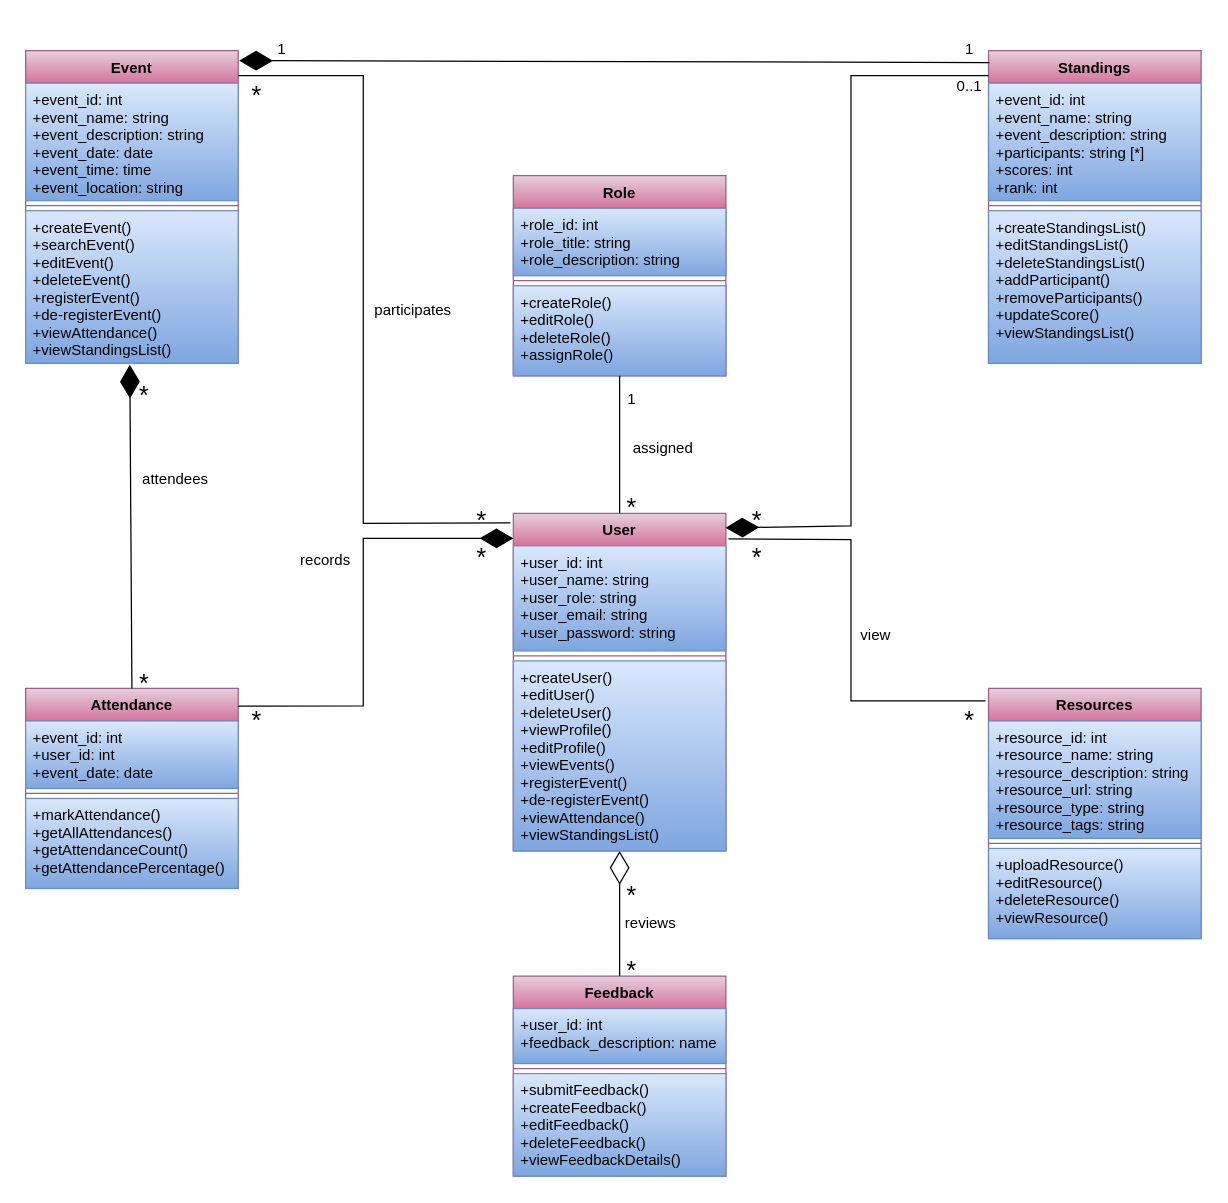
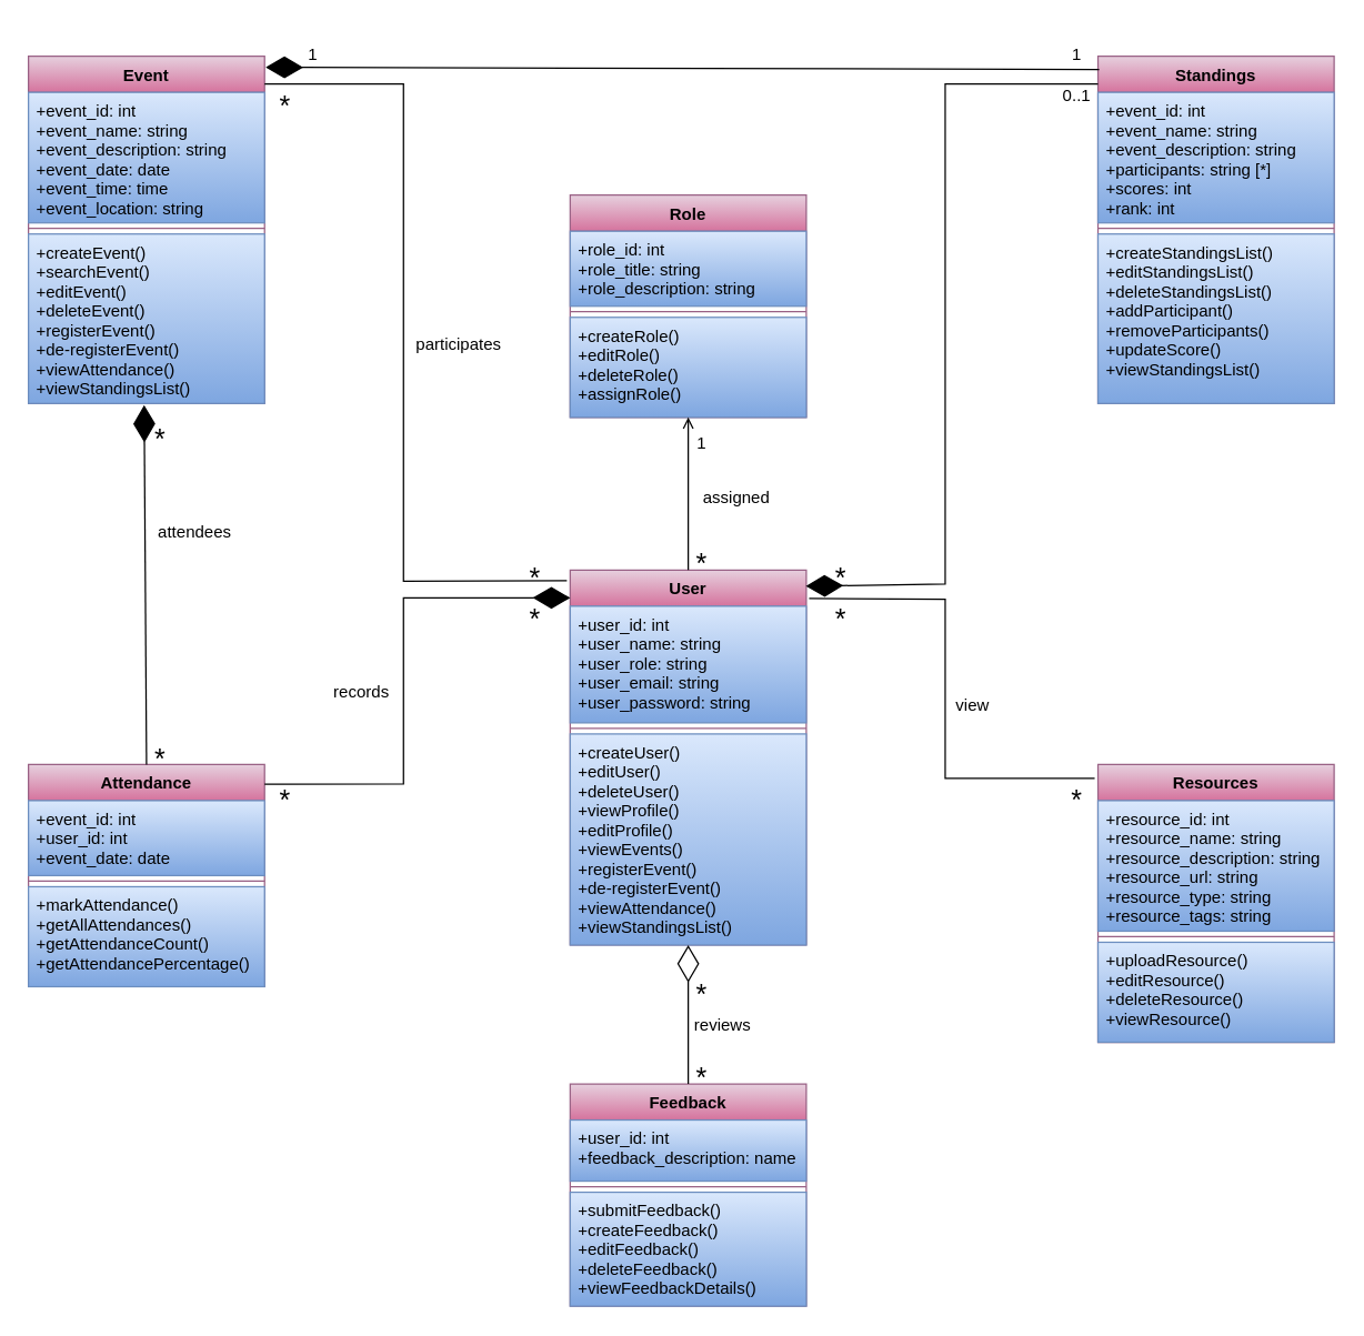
- <mxCell id="35" value="" style="endArrow=none;html=1;rounded=0;entryX=0.5;entryY=1;entryDx=0;entryDy=0;exitX=0.5;exitY=0;exitDx=0;exitDy=0;" parent="1" source="2" target="26" edge="1"><mxGeometry width="50" height="50" relative="1" as="geometry"><mxPoint x="460" y="370" as="sourcePoint" /><mxPoint x="510" y="320" as="targetPoint" /></mxGeometry></mxCell>
+ <mxCell id="35" value="" style="endArrow=open;html=1;rounded=0;entryX=0.5;entryY=1;entryDx=0;entryDy=0;exitX=0.5;exitY=0;exitDx=0;exitDy=0;" parent="1" source="2" target="26" edge="1"><mxGeometry width="50" height="50" relative="1" as="geometry"><mxPoint x="460" y="370" as="sourcePoint" /><mxPoint x="510" y="320" as="targetPoint" /></mxGeometry></mxCell>
- <mxCell id="44" value="&lt;font style=&quot;font-size: 12px;&quot;&gt;records&lt;/font&gt;" style="text;html=1;strokeColor=none;fillColor=none;align=center;verticalAlign=middle;whiteSpace=wrap;rounded=0;fontSize=22;" parent="1" vertex="1"><mxGeometry x="230" y="430" width="60" height="30" as="geometry" /></mxCell>
+ <mxCell id="44" value="&lt;font style=&quot;font-size: 12px;&quot;&gt;records&lt;/font&gt;" style="text;html=1;strokeColor=none;fillColor=none;align=center;verticalAlign=middle;whiteSpace=wrap;rounded=0;fontSize=22;" parent="1" vertex="1"><mxGeometry x="230" y="480" width="60" height="30" as="geometry" /></mxCell>
